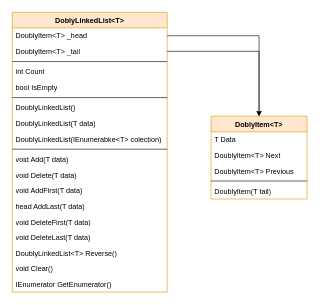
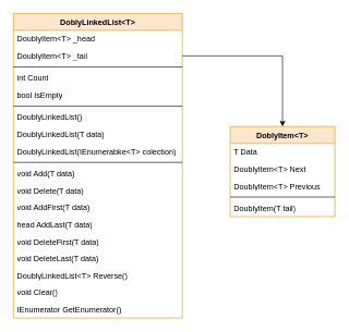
- <mxCell id="28" style="edgeStyle=orthogonalEdgeStyle;rounded=0;orthogonalLoop=1;jettySize=auto;html=1;entryX=0.5;entryY=0;entryDx=0;entryDy=0;" edge="1" parent="1" source="9" target="2"><mxGeometry relative="1" as="geometry" /></mxCell>
